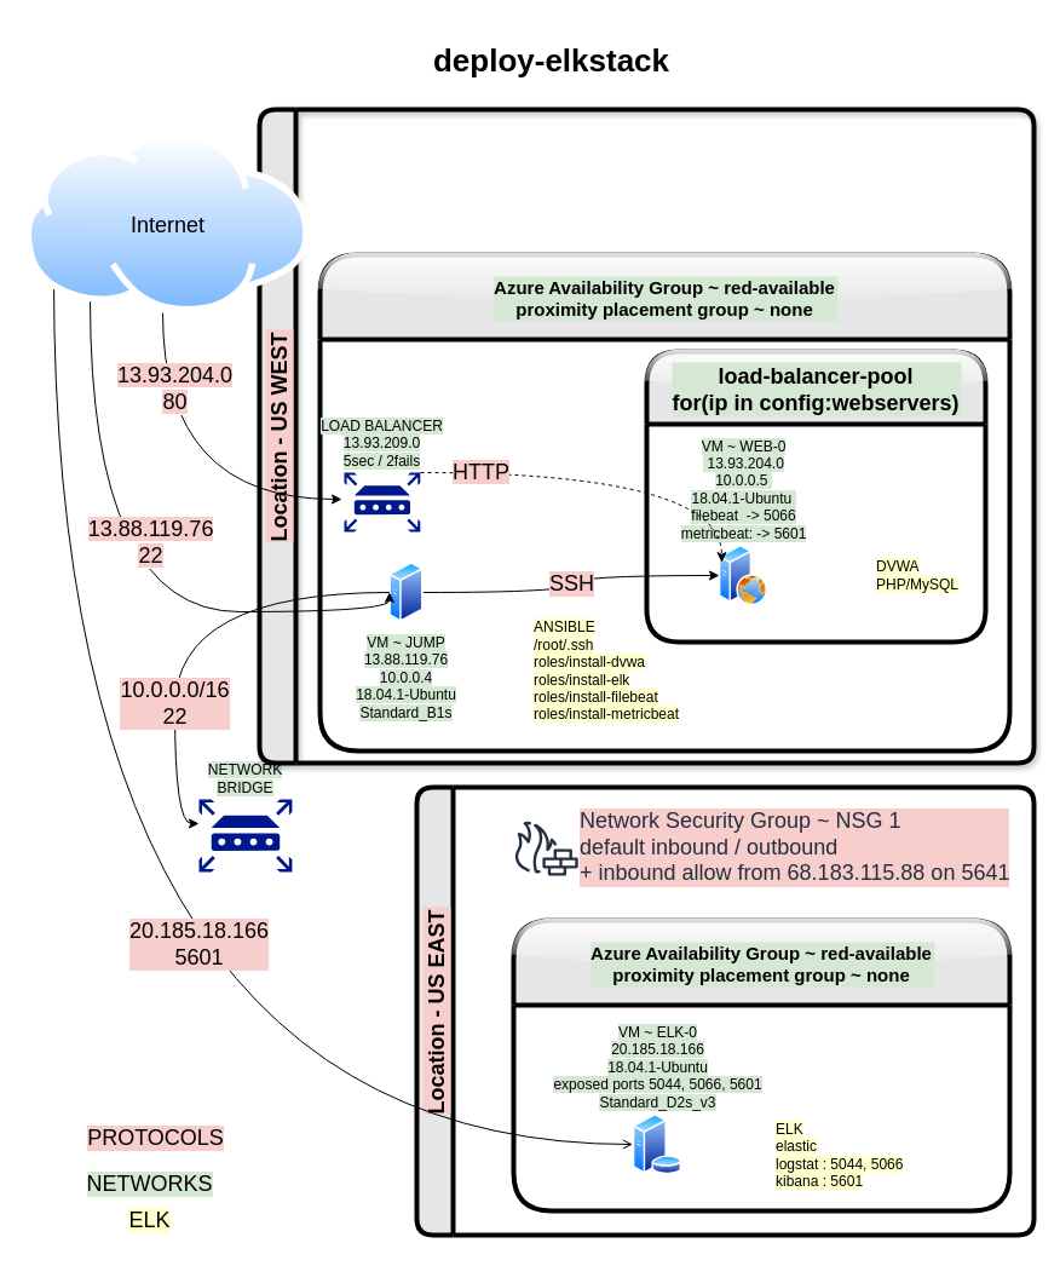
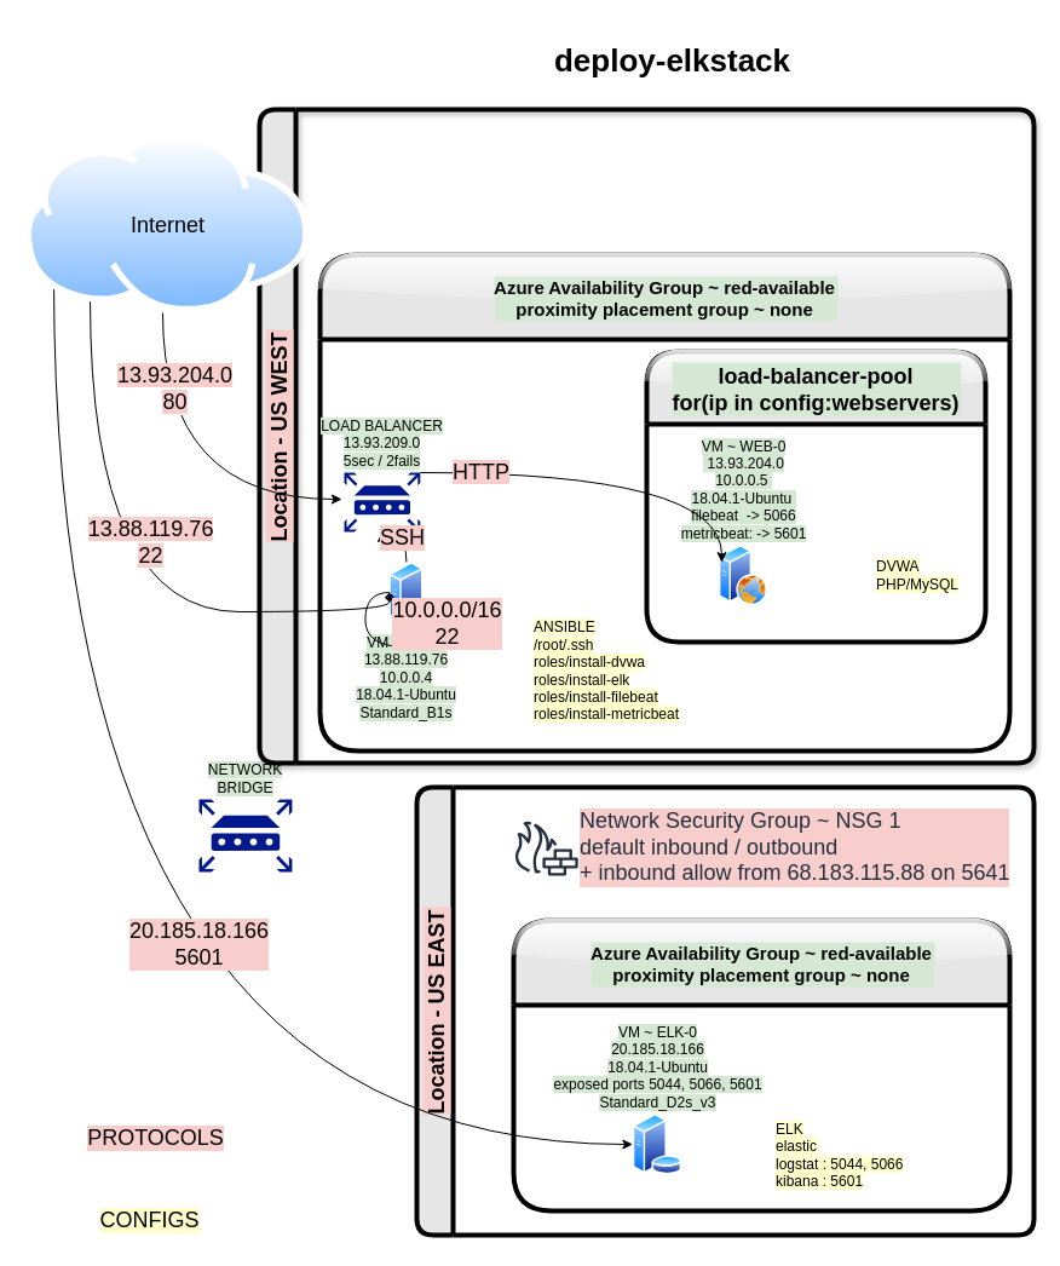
- <mxCell id="3" value="&lt;h1&gt;deploy-elkstack&lt;/h1&gt;" style="text;html=1;align=center;verticalAlign=middle;resizable=0;points=[];autosize=1;strokeColor=none;fillColor=none;fontSize=13;" parent="1" vertex="1"><mxGeometry x="349.98" y="20" width="210" height="60" as="geometry" /></mxCell>
+ <mxCell id="3" value="&lt;h1&gt;deploy-elkstack&lt;/h1&gt;" style="text;html=1;align=center;verticalAlign=middle;resizable=0;points=[];autosize=1;strokeColor=none;fillColor=none;fontSize=13;" parent="1" vertex="1"><mxGeometry x="449.98" y="20" width="210" height="60" as="geometry" /></mxCell>
- <mxCell id="13" value="&lt;span style=&quot;background-color: rgb(248 , 206 , 204)&quot;&gt;&lt;font style=&quot;font-size: 18px&quot;&gt;HTTP&lt;/font&gt;&lt;/span&gt;" style="edgeStyle=orthogonalEdgeStyle;curved=1;rounded=0;orthogonalLoop=1;jettySize=auto;html=1;entryX=0;entryY=0.25;entryDx=0;entryDy=0;fontSize=18;dashed=1;" parent="5" source="6" target="11" edge="1"><mxGeometry x="-0.688" relative="1" as="geometry"><Array as="points"><mxPoint x="332" y="180" /></Array><mxPoint as="offset" /></mxGeometry></mxCell>
+ <mxCell id="13" value="&lt;span style=&quot;background-color: rgb(248 , 206 , 204)&quot;&gt;&lt;font style=&quot;font-size: 18px&quot;&gt;HTTP&lt;/font&gt;&lt;/span&gt;" style="edgeStyle=orthogonalEdgeStyle;curved=1;rounded=0;orthogonalLoop=1;jettySize=auto;html=1;entryX=0;entryY=0.25;entryDx=0;entryDy=0;fontSize=18;" parent="5" source="6" target="11" edge="1"><mxGeometry x="-0.688" relative="1" as="geometry"><Array as="points"><mxPoint x="332" y="180" /></Array><mxPoint as="offset" /></mxGeometry></mxCell>
- <mxCell id="7" value="SSH" style="edgeStyle=orthogonalEdgeStyle;curved=1;rounded=0;orthogonalLoop=1;jettySize=auto;html=1;entryX=0;entryY=0.5;entryDx=0;entryDy=0;labelBackgroundColor=#F8CECC;fontSize=18;" parent="5" source="8" target="11" edge="1"><mxGeometry relative="1" as="geometry" /></mxCell>
+ <mxCell id="7" value="SSH" style="edgeStyle=orthogonalEdgeStyle;curved=1;rounded=0;orthogonalLoop=1;jettySize=auto;html=1;labelBackgroundColor=#F8CECC;fontSize=18;" parent="5" source="8" target="6" edge="1"><mxGeometry relative="1" as="geometry" /></mxCell>
- <mxCell id="23" value="&lt;div&gt;&lt;span style=&quot;background-color: rgb(248 , 206 , 204)&quot;&gt;13.88.119.76&lt;/span&gt;&lt;/div&gt;&lt;div&gt;&lt;span style=&quot;background-color: rgb(248 , 206 , 204)&quot;&gt;22&lt;/span&gt;&lt;/div&gt;" style="edgeStyle=orthogonalEdgeStyle;curved=1;rounded=0;orthogonalLoop=1;jettySize=auto;html=1;entryX=0;entryY=0.5;entryDx=0;entryDy=0;fontSize=18;" edge="1" parent="1" source="25" target="8"><mxGeometry x="-0.225" y="50" relative="1" as="geometry"><Array as="points"><mxPoint x="74" y="505" /></Array><mxPoint as="offset" /></mxGeometry></mxCell>
+ <mxCell id="23" value="&lt;div&gt;&lt;span style=&quot;background-color: rgb(248 , 206 , 204)&quot;&gt;13.88.119.76&lt;/span&gt;&lt;/div&gt;&lt;div&gt;&lt;span style=&quot;background-color: rgb(248 , 206 , 204)&quot;&gt;22&lt;/span&gt;&lt;/div&gt;" style="edgeStyle=orthogonalEdgeStyle;curved=1;rounded=0;orthogonalLoop=1;jettySize=auto;html=1;entryX=0;entryY=0.5;entryDx=0;entryDy=0;fontSize=18;endArrow=diamond;" edge="1" parent="1" source="25" target="8"><mxGeometry x="-0.225" y="50" relative="1" as="geometry"><Array as="points"><mxPoint x="74" y="505" /></Array><mxPoint as="offset" /></mxGeometry></mxCell>
- <mxCell id="26" value="10.0.0.0/16&lt;br&gt;22" style="edgeStyle=orthogonalEdgeStyle;curved=1;rounded=0;orthogonalLoop=1;jettySize=auto;html=1;entryX=0;entryY=0.333;entryDx=0;entryDy=0;labelBackgroundColor=#F8CECC;fontSize=18;exitX=0;exitY=0.5;exitDx=0;exitDy=0;entryPerimeter=0;" edge="1" parent="1" source="8" target="2"><mxGeometry x="0.378" relative="1" as="geometry"><mxPoint y="1" as="offset" /></mxGeometry></mxCell>
+ <mxCell id="26" value="10.0.0.0/16&lt;br&gt;22" style="edgeStyle=orthogonalEdgeStyle;curved=1;rounded=0;orthogonalLoop=1;jettySize=auto;html=1;labelBackgroundColor=#F8CECC;fontSize=18;exitX=0;exitY=0.5;exitDx=0;exitDy=0;" edge="1" parent="1" source="8" target="9"><mxGeometry x="0.378" relative="1" as="geometry"><mxPoint y="1" as="offset" /></mxGeometry></mxCell>
- <mxCell id="24" value="&lt;div&gt;20.185.18.166&lt;/div&gt;&lt;div&gt;5601&lt;/div&gt;" style="edgeStyle=orthogonalEdgeStyle;curved=1;rounded=0;orthogonalLoop=1;jettySize=auto;html=1;entryX=0;entryY=0.5;entryDx=0;entryDy=0;fontSize=18;labelBackgroundColor=#F8CECC;endArrow=open;" edge="1" parent="1" source="25" target="20"><mxGeometry x="-0.077" y="120" relative="1" as="geometry"><Array as="points"><mxPoint x="44" y="945" /></Array><mxPoint as="offset" /></mxGeometry></mxCell>
+ <mxCell id="24" value="&lt;div&gt;20.185.18.166&lt;/div&gt;&lt;div&gt;5601&lt;/div&gt;" style="edgeStyle=orthogonalEdgeStyle;curved=1;rounded=0;orthogonalLoop=1;jettySize=auto;html=1;entryX=0;entryY=0.5;entryDx=0;entryDy=0;fontSize=18;labelBackgroundColor=#F8CECC;" edge="1" parent="1" source="25" target="20"><mxGeometry x="-0.077" y="120" relative="1" as="geometry"><Array as="points"><mxPoint x="44" y="945" /></Array><mxPoint as="offset" /></mxGeometry></mxCell>
- <mxCell id="15" value="NETWORKS" style="text;html=1;align=center;verticalAlign=middle;resizable=0;points=[];autosize=1;strokeColor=none;fillColor=none;fontSize=18;labelBackgroundColor=#D5E8D4;" parent="1" vertex="1"><mxGeometry x="63" y="963.25" width="120" height="30" as="geometry" /></mxCell>
- <mxCell id="16" value="ELK" style="text;html=1;align=center;verticalAlign=middle;resizable=0;points=[];autosize=1;strokeColor=none;fillColor=none;fontSize=18;labelBackgroundColor=#FFFFCC;" parent="1" vertex="1"><mxGeometry x="73" y="993.25" width="100" height="30" as="geometry" /></mxCell>
+ <mxCell id="16" value="CONFIGS" style="text;html=1;align=center;verticalAlign=middle;resizable=0;points=[];autosize=1;strokeColor=none;fillColor=none;fontSize=18;labelBackgroundColor=#FFFFCC;" parent="1" vertex="1"><mxGeometry x="73" y="993.25" width="100" height="30" as="geometry" /></mxCell>
